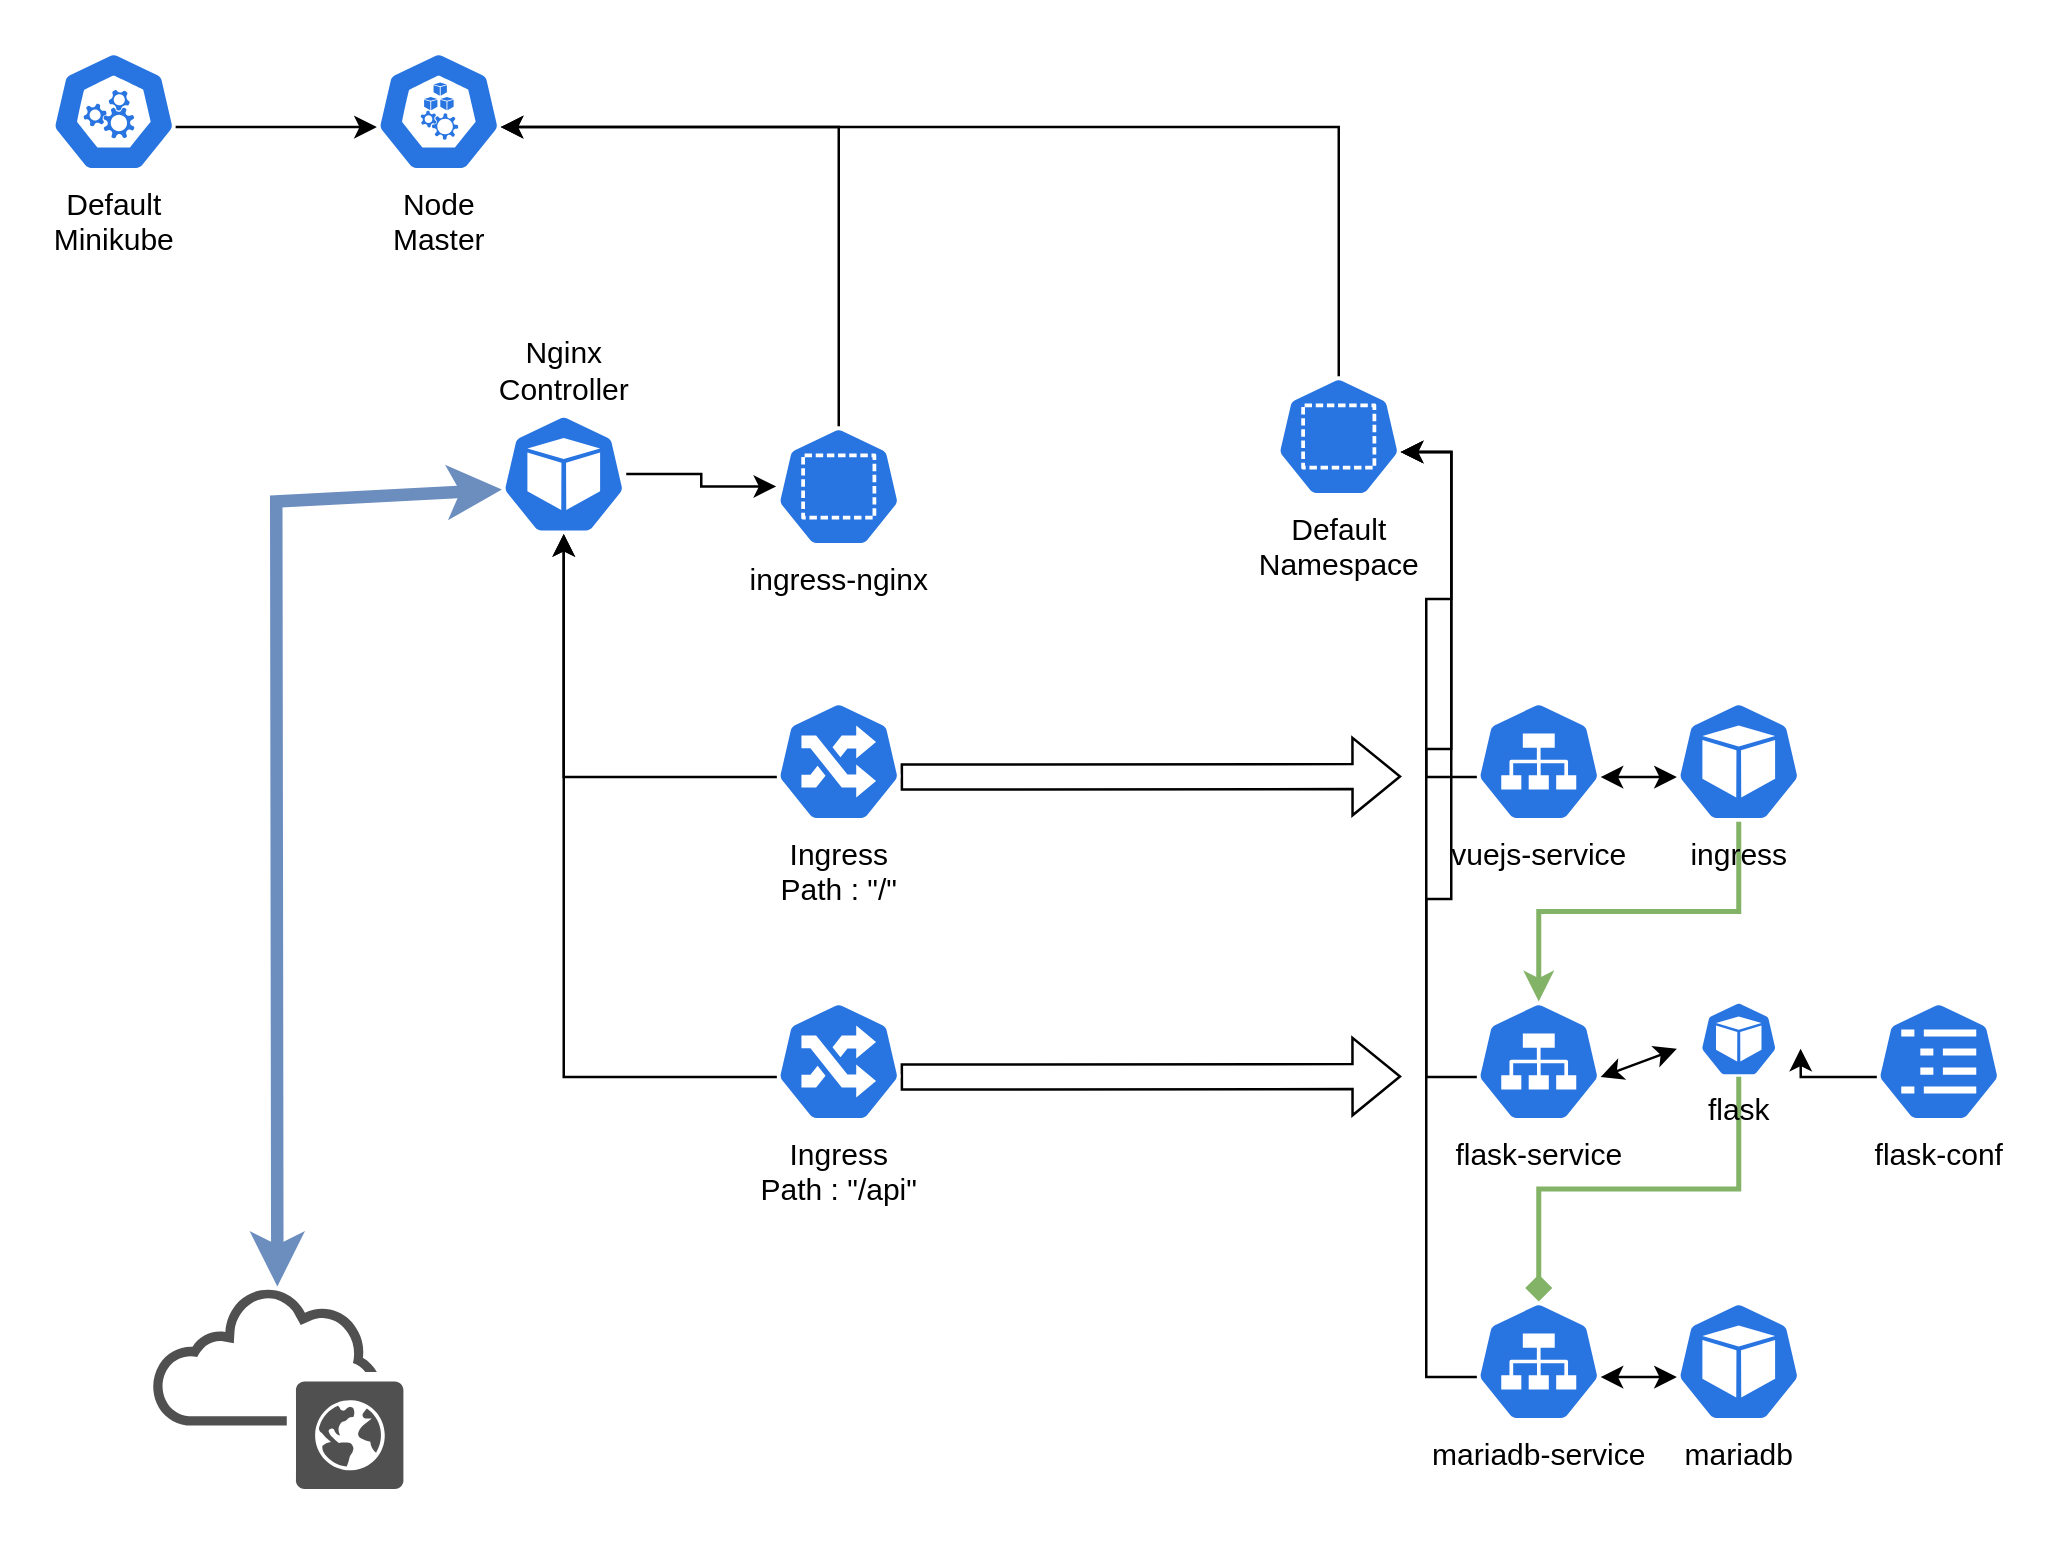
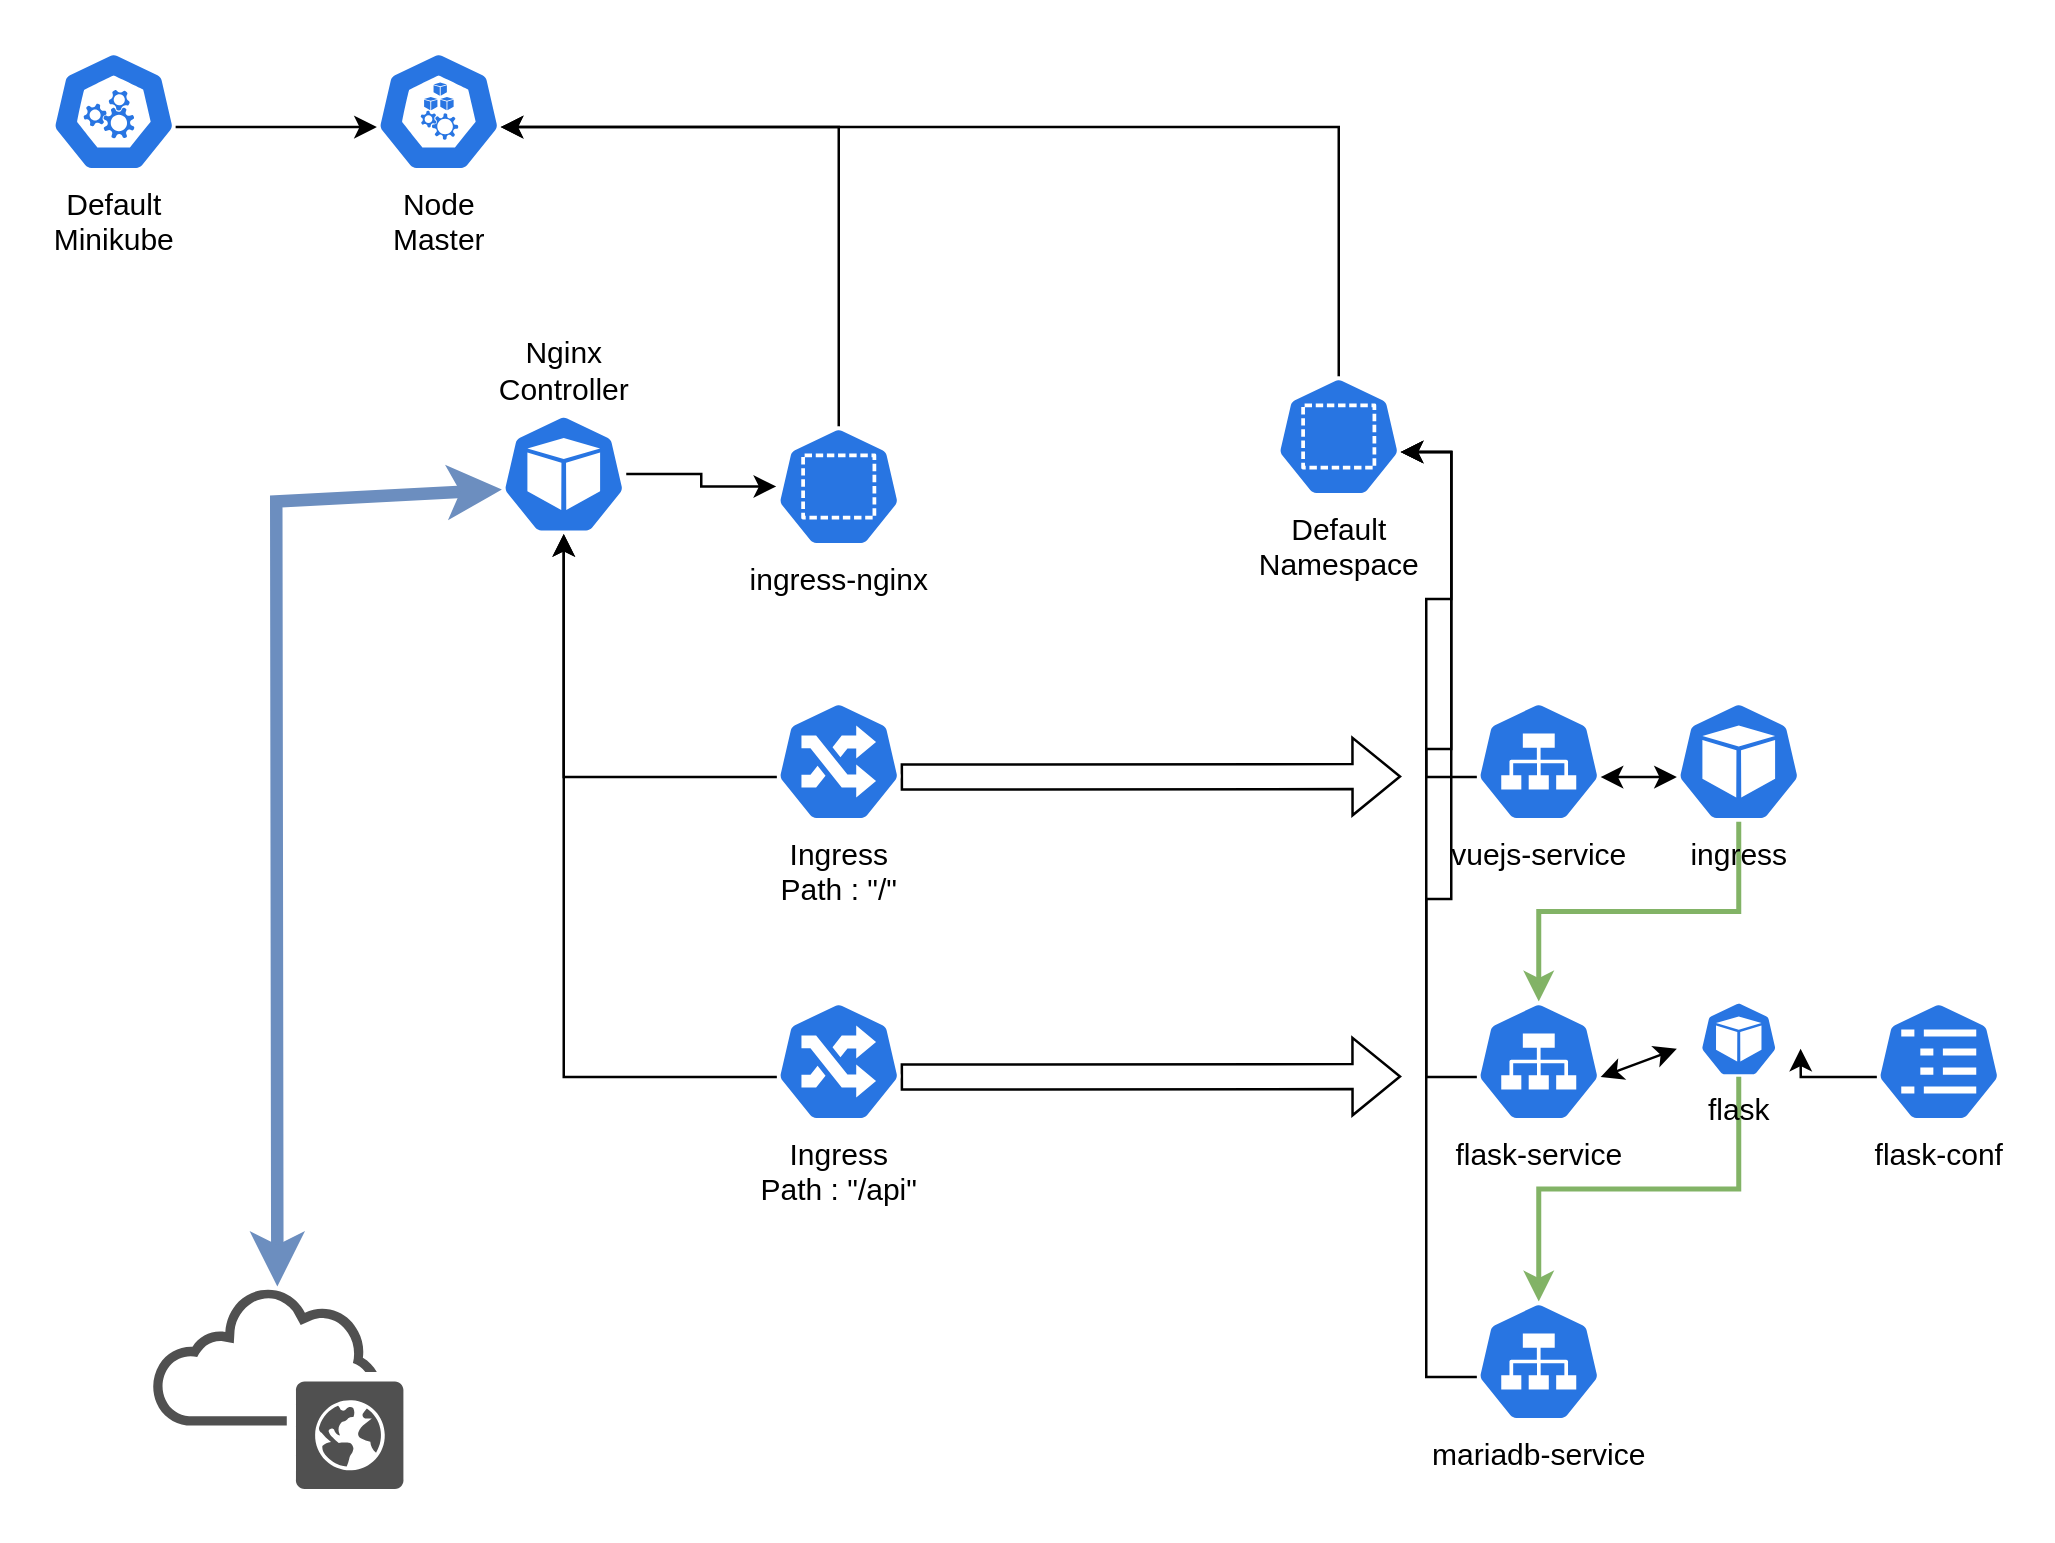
- <mxCell id="14" style="edgeStyle=orthogonalEdgeStyle;rounded=0;orthogonalLoop=1;jettySize=auto;html=1;exitX=0.5;exitY=1;exitDx=0;exitDy=0;exitPerimeter=0;entryX=0.5;entryY=0;entryDx=0;entryDy=0;entryPerimeter=0;fillColor=#d5e8d4;strokeColor=#82b366;strokeWidth=2;endArrow=diamond;" edge="1" parent="1" source="15" target="18"><mxGeometry relative="1" as="geometry" /></mxCell>
+ <mxCell id="14" style="edgeStyle=orthogonalEdgeStyle;rounded=0;orthogonalLoop=1;jettySize=auto;html=1;exitX=0.5;exitY=1;exitDx=0;exitDy=0;exitPerimeter=0;entryX=0.5;entryY=0;entryDx=0;entryDy=0;entryPerimeter=0;fillColor=#d5e8d4;strokeColor=#82b366;strokeWidth=2;" edge="1" parent="1" source="15" target="18"><mxGeometry relative="1" as="geometry" /></mxCell>
- <mxCell id="19" value="mariadb" style="sketch=0;html=1;dashed=0;whitespace=wrap;fillColor=#2875E2;strokeColor=#ffffff;points=[[0.005,0.63,0],[0.1,0.2,0],[0.9,0.2,0],[0.5,0,0],[0.995,0.63,0],[0.72,0.99,0],[0.5,1,0],[0.28,0.99,0]];verticalLabelPosition=bottom;align=center;verticalAlign=top;shape=mxgraph.kubernetes.icon;prIcon=pod" parent="1" vertex="1"><mxGeometry x="670" y="520" width="50" height="48" as="geometry" /></mxCell>
- <mxCell id="20" value="" style="endArrow=classic;startArrow=classic;html=1;rounded=0;entryX=0.005;entryY=0.63;entryDx=0;entryDy=0;entryPerimeter=0;exitX=0.995;exitY=0.63;exitDx=0;exitDy=0;exitPerimeter=0;" parent="1" source="18" target="19" edge="1"><mxGeometry width="50" height="50" relative="1" as="geometry"><mxPoint x="440" y="610" as="sourcePoint" /><mxPoint x="490" y="560" as="targetPoint" /></mxGeometry></mxCell>
